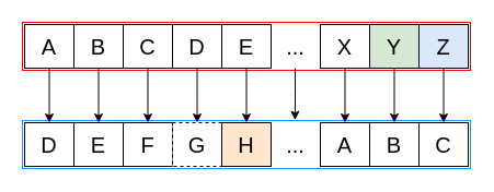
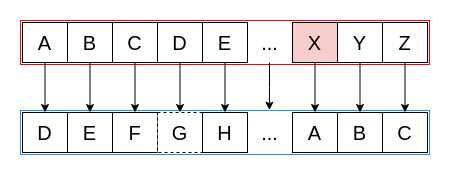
- <mxCell id="13" value="&lt;font style=&quot;font-size: 20px;&quot;&gt;X&lt;/font&gt;" style="rounded=0;whiteSpace=wrap;html=1;" parent="1" vertex="1"><mxGeometry x="292" y="22" width="45" height="40" as="geometry" /></mxCell>
+ <mxCell id="13" value="&lt;font style=&quot;font-size: 20px;&quot;&gt;X&lt;/font&gt;" style="rounded=0;whiteSpace=wrap;html=1;fillColor=#f8cecc;" parent="1" vertex="1"><mxGeometry x="292" y="22" width="45" height="40" as="geometry" /></mxCell>
- <mxCell id="15" value="&lt;font style=&quot;font-size: 20px;&quot;&gt;Y&lt;/font&gt;" style="rounded=0;whiteSpace=wrap;html=1;fillColor=#d5e8d4;" parent="1" vertex="1"><mxGeometry x="337" y="22" width="45" height="40" as="geometry" /></mxCell>
+ <mxCell id="15" value="&lt;font style=&quot;font-size: 20px;&quot;&gt;Y&lt;/font&gt;" style="rounded=0;whiteSpace=wrap;html=1;" parent="1" vertex="1"><mxGeometry x="337" y="22" width="45" height="40" as="geometry" /></mxCell>
- <mxCell id="17" value="&lt;span style=&quot;font-size: 20px;&quot;&gt;Z&lt;/span&gt;" style="rounded=0;whiteSpace=wrap;html=1;fillColor=#dae8fc;" parent="1" vertex="1"><mxGeometry x="382" y="22" width="45" height="40" as="geometry" /></mxCell>
+ <mxCell id="17" value="&lt;span style=&quot;font-size: 20px;&quot;&gt;Z&lt;/span&gt;" style="rounded=0;whiteSpace=wrap;html=1;" parent="1" vertex="1"><mxGeometry x="382" y="22" width="45" height="40" as="geometry" /></mxCell>
- <mxCell id="24" value="&lt;font style=&quot;font-size: 20px;&quot;&gt;H&lt;/font&gt;" style="rounded=0;whiteSpace=wrap;html=1;fillColor=#ffe6cc;" parent="1" vertex="1"><mxGeometry x="202" y="112" width="45" height="40" as="geometry" /></mxCell>
+ <mxCell id="24" value="&lt;font style=&quot;font-size: 20px;&quot;&gt;H&lt;/font&gt;" style="rounded=0;whiteSpace=wrap;html=1;" parent="1" vertex="1"><mxGeometry x="202" y="112" width="45" height="40" as="geometry" /></mxCell>
